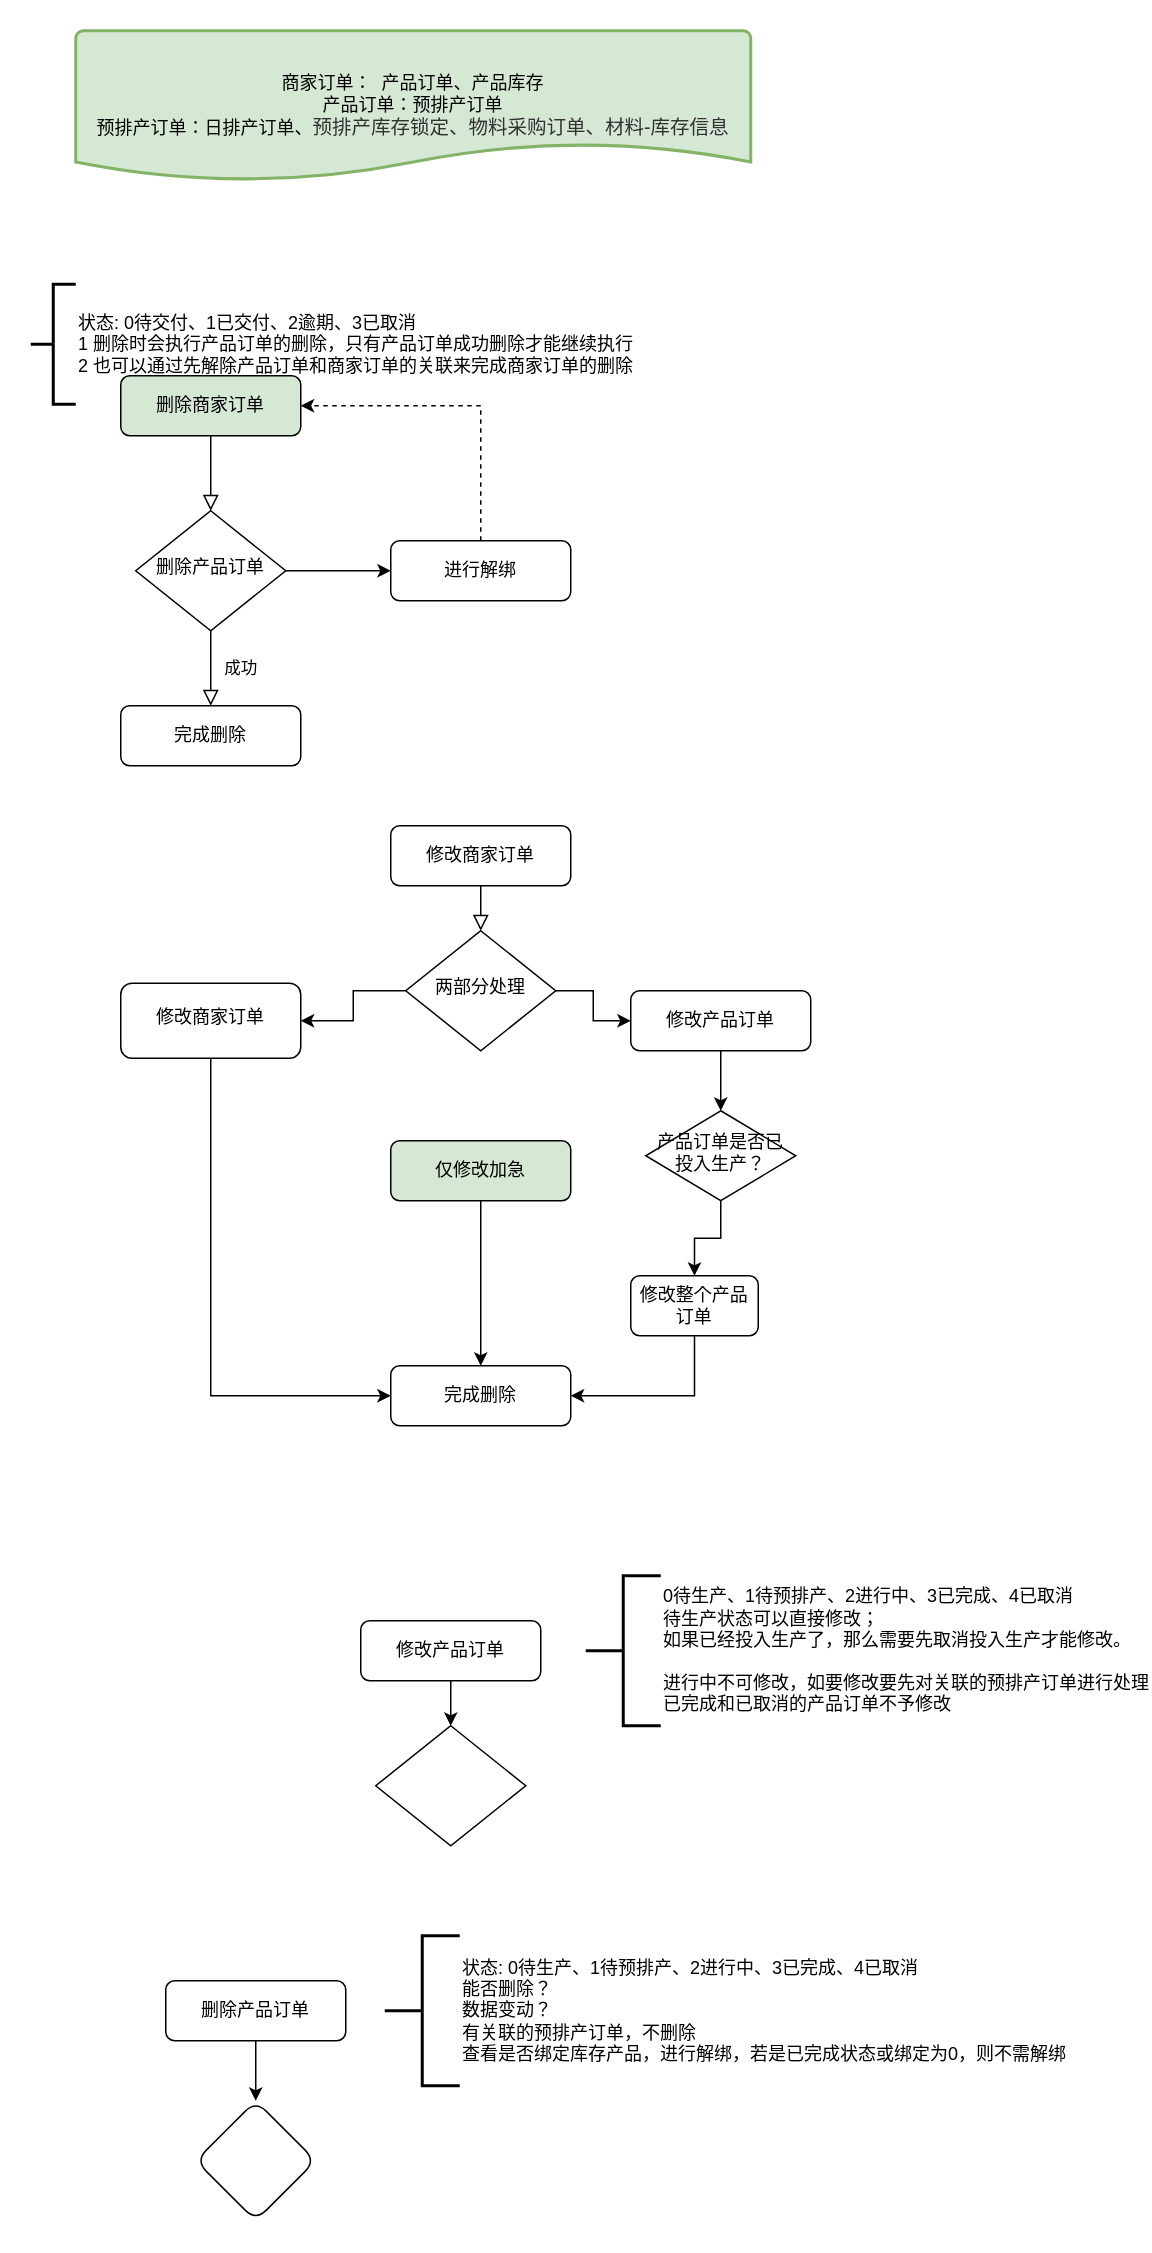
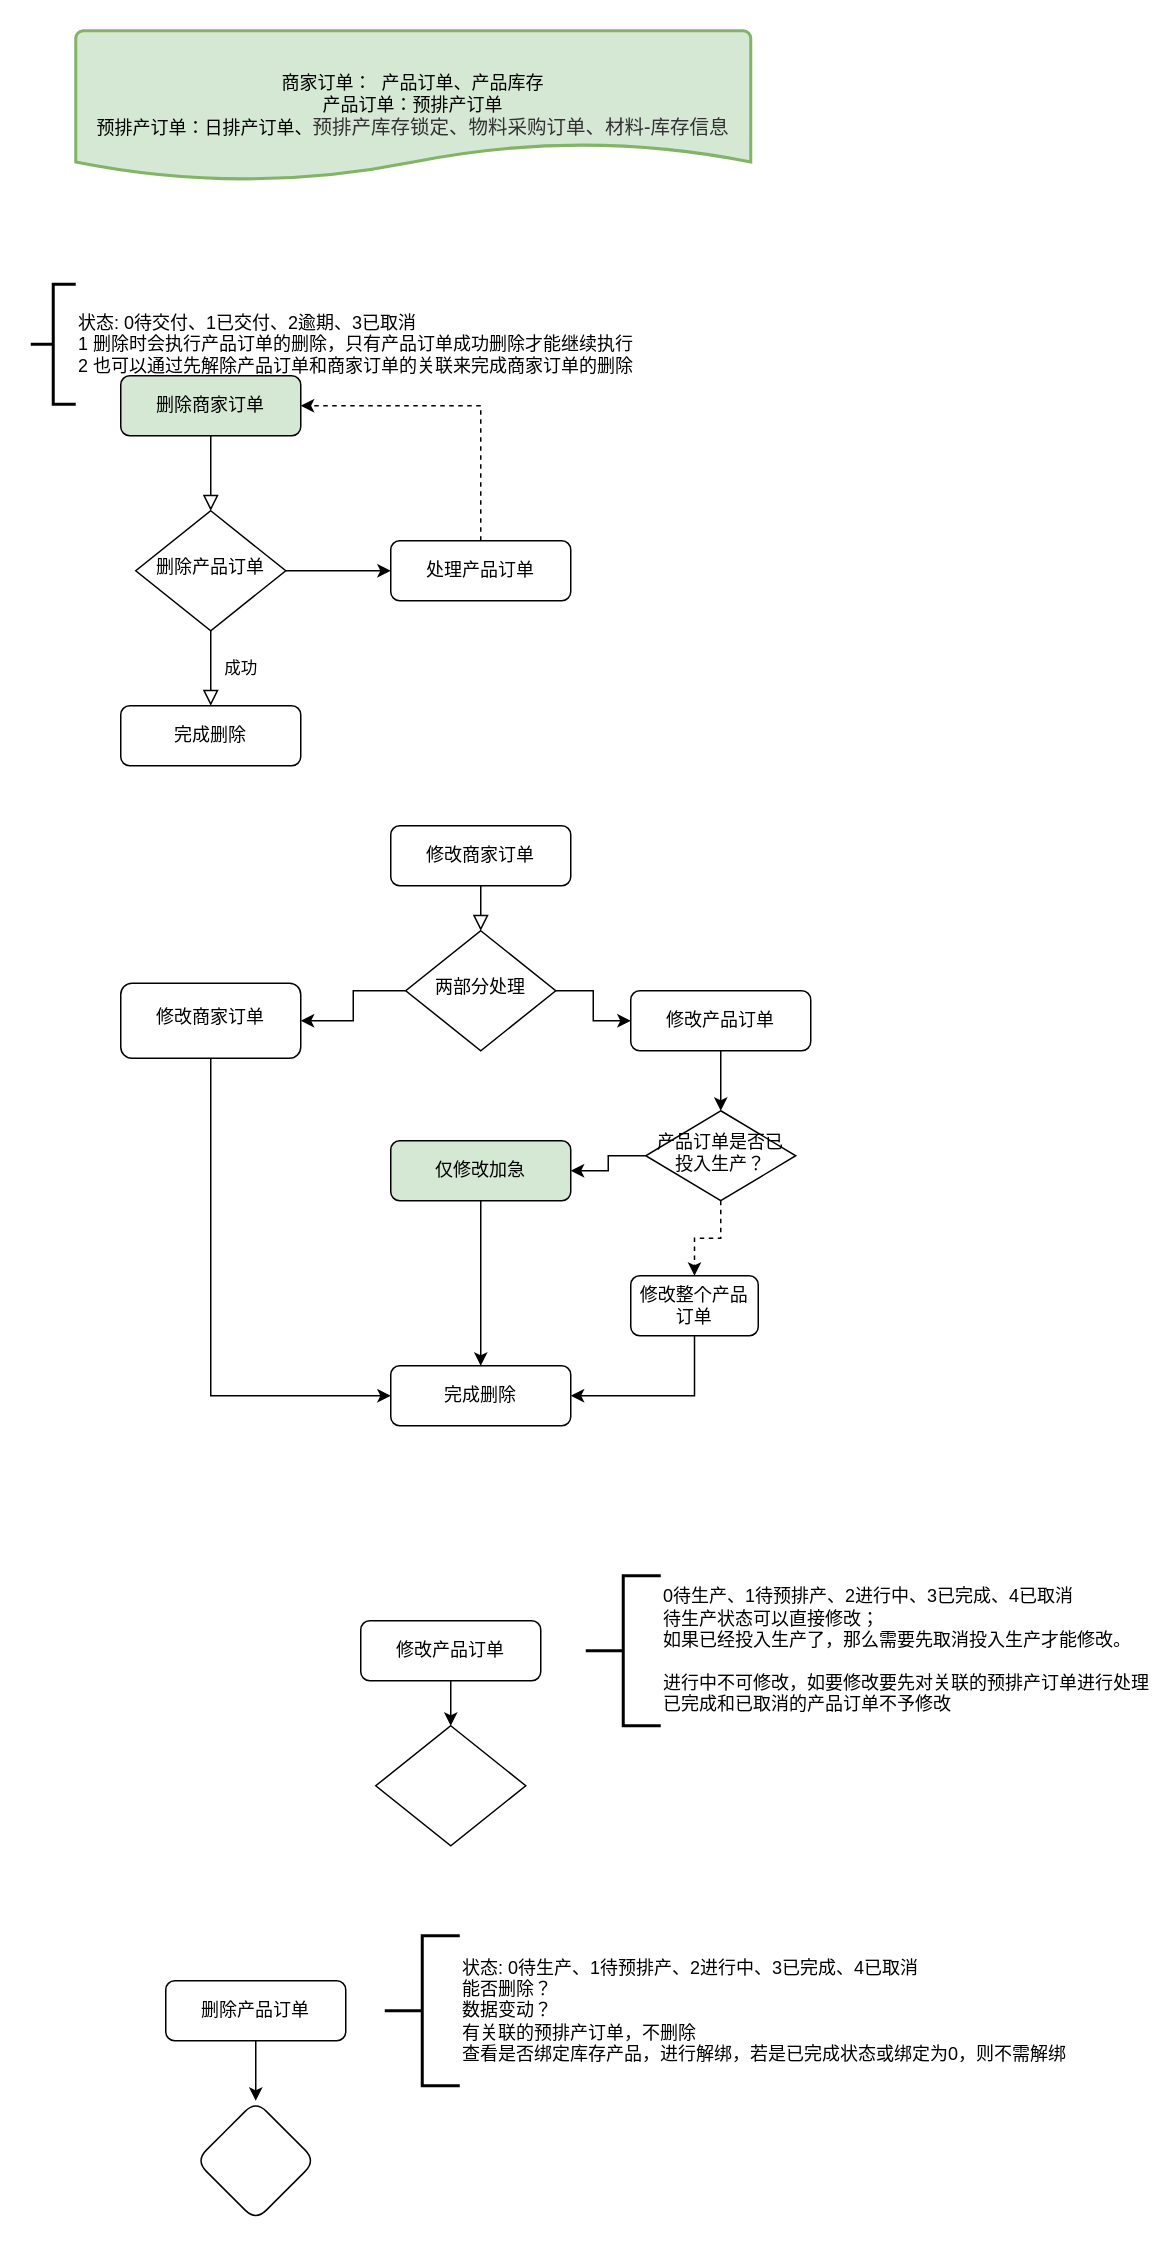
- <mxCell id="36" value="进行解绑" style="rounded=1;whiteSpace=wrap;html=1;fontSize=12;glass=0;strokeWidth=1;shadow=0;" vertex="1" parent="1"><mxGeometry x="260" y="360" width="120" height="40" as="geometry" /></mxCell>
+ <mxCell id="36" value="处理产品订单" style="rounded=1;whiteSpace=wrap;html=1;fontSize=12;glass=0;strokeWidth=1;shadow=0;" vertex="1" parent="1"><mxGeometry x="260" y="360" width="120" height="40" as="geometry" /></mxCell>
+ <mxCell id="17" value="" style="edgeStyle=orthogonalEdgeStyle;rounded=0;orthogonalLoop=1;jettySize=auto;html=1;" parent="1" source="19" target="21" edge="1"><mxGeometry relative="1" as="geometry" /></mxCell>
- <mxCell id="18" value="" style="edgeStyle=orthogonalEdgeStyle;rounded=0;orthogonalLoop=1;jettySize=auto;html=1;" parent="1" source="19" target="23" edge="1"><mxGeometry relative="1" as="geometry" /></mxCell>
+ <mxCell id="18" value="" style="edgeStyle=orthogonalEdgeStyle;rounded=0;orthogonalLoop=1;jettySize=auto;html=1;dashed=1;" parent="1" source="19" target="23" edge="1"><mxGeometry relative="1" as="geometry" /></mxCell>
